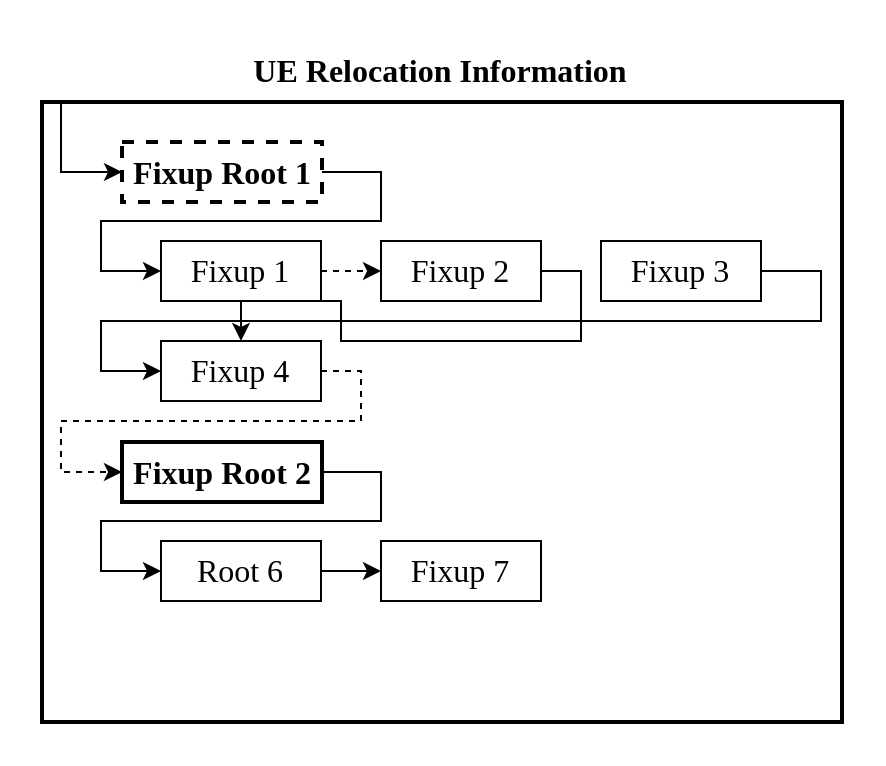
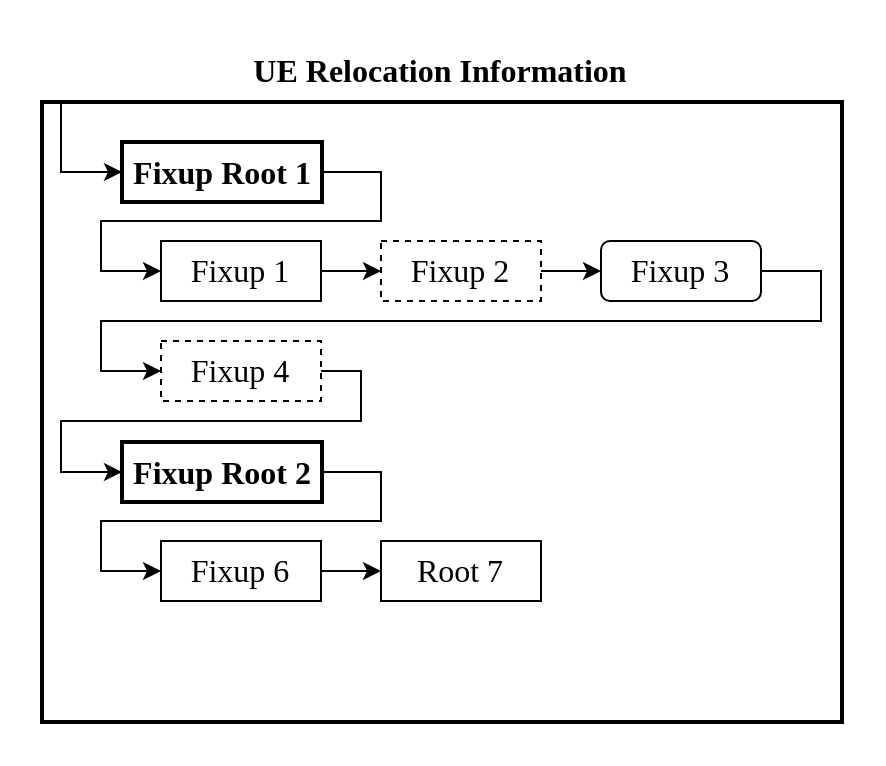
- <mxCell id="5" value="&lt;font style=&quot;font-size: 16px;&quot; face=&quot;LMRoman10-Regular&quot;&gt;&lt;b&gt;Fixup Root 1&lt;/b&gt;&lt;/font&gt;" style="rounded=0;whiteSpace=wrap;html=1;strokeWidth=2;dashed=1;" parent="1" vertex="1"><mxGeometry x="60.5" y="70.5" width="100" height="30" as="geometry" /></mxCell>
+ <mxCell id="5" value="&lt;font style=&quot;font-size: 16px;&quot; face=&quot;LMRoman10-Regular&quot;&gt;&lt;b&gt;Fixup Root 1&lt;/b&gt;&lt;/font&gt;" style="rounded=0;whiteSpace=wrap;html=1;strokeWidth=2;" parent="1" vertex="1"><mxGeometry x="60.5" y="70.5" width="100" height="30" as="geometry" /></mxCell>
- <mxCell id="6" style="edgeStyle=orthogonalEdgeStyle;rounded=0;orthogonalLoop=1;jettySize=auto;html=1;exitX=1;exitY=0.5;exitDx=0;exitDy=0;entryX=0;entryY=0.5;entryDx=0;entryDy=0;dashed=1;" parent="1" source="7" target="15" edge="1"><mxGeometry relative="1" as="geometry" /></mxCell>
+ <mxCell id="6" style="edgeStyle=orthogonalEdgeStyle;rounded=0;orthogonalLoop=1;jettySize=auto;html=1;exitX=1;exitY=0.5;exitDx=0;exitDy=0;entryX=0;entryY=0.5;entryDx=0;entryDy=0;" parent="1" source="7" target="15" edge="1"><mxGeometry relative="1" as="geometry" /></mxCell>
- <mxCell id="15" value="&lt;font face=&quot;LMRoman10-Regular&quot;&gt;&lt;font size=&quot;3&quot;&gt;Fixup&amp;nbsp;2&lt;/font&gt;&lt;/font&gt;" style="rounded=0;whiteSpace=wrap;html=1;" parent="1" vertex="1"><mxGeometry x="190" y="120" width="80" height="30" as="geometry" /></mxCell>
+ <mxCell id="15" value="&lt;font face=&quot;LMRoman10-Regular&quot;&gt;&lt;font size=&quot;3&quot;&gt;Fixup&amp;nbsp;2&lt;/font&gt;&lt;/font&gt;" style="rounded=0;whiteSpace=wrap;html=1;dashed=1;" parent="1" vertex="1"><mxGeometry x="190" y="120" width="80" height="30" as="geometry" /></mxCell>
- <mxCell id="17" value="&lt;font face=&quot;LMRoman10-Regular&quot;&gt;&lt;font size=&quot;3&quot;&gt;Fixup&amp;nbsp;3&lt;/font&gt;&lt;/font&gt;" style="rounded=0;whiteSpace=wrap;html=1;" parent="1" vertex="1"><mxGeometry x="300" y="120" width="80" height="30" as="geometry" /></mxCell>
+ <mxCell id="17" value="&lt;font face=&quot;LMRoman10-Regular&quot;&gt;&lt;font size=&quot;3&quot;&gt;Fixup&amp;nbsp;3&lt;/font&gt;&lt;/font&gt;" style="whiteSpace=wrap;html=1;rounded=1;" parent="1" vertex="1"><mxGeometry x="300" y="120" width="80" height="30" as="geometry" /></mxCell>
- <mxCell id="14" style="edgeStyle=orthogonalEdgeStyle;rounded=0;orthogonalLoop=1;jettySize=auto;html=1;exitX=1;exitY=0.5;exitDx=0;exitDy=0;" parent="1" source="15" target="9" edge="1"><mxGeometry relative="1" as="geometry" /></mxCell>
+ <mxCell id="14" style="edgeStyle=orthogonalEdgeStyle;rounded=0;orthogonalLoop=1;jettySize=auto;html=1;exitX=1;exitY=0.5;exitDx=0;exitDy=0;entryX=0;entryY=0.5;entryDx=0;entryDy=0;" parent="1" source="15" target="17" edge="1"><mxGeometry relative="1" as="geometry" /></mxCell>
- <mxCell id="9" value="&lt;font face=&quot;LMRoman10-Regular&quot;&gt;&lt;font size=&quot;3&quot;&gt;Fixup&amp;nbsp;4&lt;/font&gt;&lt;/font&gt;" style="rounded=0;whiteSpace=wrap;html=1;" parent="1" vertex="1"><mxGeometry x="80" y="170" width="80" height="30" as="geometry" /></mxCell>
+ <mxCell id="9" value="&lt;font face=&quot;LMRoman10-Regular&quot;&gt;&lt;font size=&quot;3&quot;&gt;Fixup&amp;nbsp;4&lt;/font&gt;&lt;/font&gt;" style="rounded=0;whiteSpace=wrap;html=1;dashed=1;" parent="1" vertex="1"><mxGeometry x="80" y="170" width="80" height="30" as="geometry" /></mxCell>
- <mxCell id="8" style="edgeStyle=orthogonalEdgeStyle;rounded=0;orthogonalLoop=1;jettySize=auto;html=1;exitX=1;exitY=0.5;exitDx=0;exitDy=0;entryX=0;entryY=0.5;entryDx=0;entryDy=0;dashed=1;" parent="1" source="9" target="11" edge="1"><mxGeometry relative="1" as="geometry"><Array as="points"><mxPoint x="180" y="185" /><mxPoint x="180" y="210" /><mxPoint x="30" y="210" /><mxPoint x="30" y="235" /></Array></mxGeometry></mxCell>
+ <mxCell id="8" style="edgeStyle=orthogonalEdgeStyle;rounded=0;orthogonalLoop=1;jettySize=auto;html=1;exitX=1;exitY=0.5;exitDx=0;exitDy=0;entryX=0;entryY=0.5;entryDx=0;entryDy=0;" parent="1" source="9" target="11" edge="1"><mxGeometry relative="1" as="geometry"><Array as="points"><mxPoint x="180" y="185" /><mxPoint x="180" y="210" /><mxPoint x="30" y="210" /><mxPoint x="30" y="235" /></Array></mxGeometry></mxCell>
- <mxCell id="13" value="&lt;font face=&quot;LMRoman10-Regular&quot;&gt;&lt;font size=&quot;3&quot;&gt;Root&amp;nbsp;6&lt;/font&gt;&lt;/font&gt;" style="rounded=0;whiteSpace=wrap;html=1;" parent="1" vertex="1"><mxGeometry x="80" y="270" width="80" height="30" as="geometry" /></mxCell>
+ <mxCell id="13" value="&lt;font face=&quot;LMRoman10-Regular&quot;&gt;&lt;font size=&quot;3&quot;&gt;Fixup&amp;nbsp;6&lt;/font&gt;&lt;/font&gt;" style="rounded=0;whiteSpace=wrap;html=1;" parent="1" vertex="1"><mxGeometry x="80" y="270" width="80" height="30" as="geometry" /></mxCell>
- <mxCell id="18" value="&lt;font face=&quot;LMRoman10-Regular&quot;&gt;&lt;font size=&quot;3&quot;&gt;Fixup 7&lt;/font&gt;&lt;/font&gt;" style="rounded=0;whiteSpace=wrap;html=1;" parent="1" vertex="1"><mxGeometry x="190" y="270" width="80" height="30" as="geometry" /></mxCell>
+ <mxCell id="18" value="&lt;font face=&quot;LMRoman10-Regular&quot;&gt;&lt;font size=&quot;3&quot;&gt;Root 7&lt;/font&gt;&lt;/font&gt;" style="rounded=0;whiteSpace=wrap;html=1;" parent="1" vertex="1"><mxGeometry x="190" y="270" width="80" height="30" as="geometry" /></mxCell>
